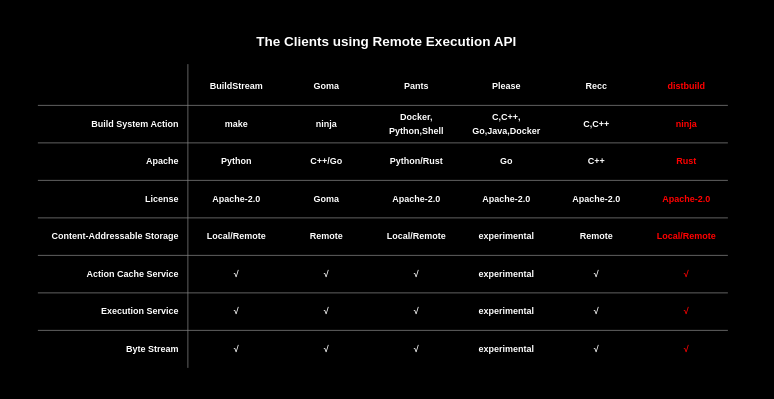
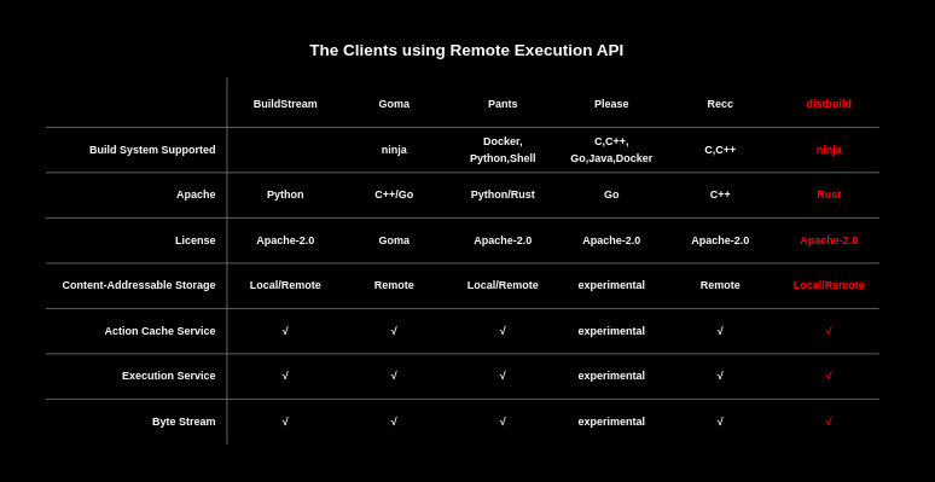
- <mxCell id="25" value="&lt;div&gt;&lt;b style=&quot;color: rgb(255 , 255 , 255)&quot;&gt;Build System Action&lt;/b&gt;&lt;/div&gt;" style="text;html=1;strokeColor=none;fillColor=none;align=right;verticalAlign=middle;whiteSpace=wrap;rounded=0;" parent="1" vertex="1"><mxGeometry x="60" y="150" width="180" height="30" as="geometry" /></mxCell>
+ <mxCell id="25" value="&lt;div&gt;&lt;b style=&quot;color: rgb(255 , 255 , 255)&quot;&gt;Build System Supported&lt;/b&gt;&lt;/div&gt;" style="text;html=1;strokeColor=none;fillColor=none;align=right;verticalAlign=middle;whiteSpace=wrap;rounded=0;" parent="1" vertex="1"><mxGeometry x="60" y="150" width="180" height="30" as="geometry" /></mxCell>
- <mxCell id="17" value="&lt;div style=&quot;line-height: 19px&quot;&gt;&lt;font color=&quot;#ffffff&quot; style=&quot;font-size: 12px&quot;&gt;&lt;b&gt;make&lt;/b&gt;&lt;/font&gt;&lt;br&gt;&lt;/div&gt;" style="text;html=1;strokeColor=none;fillColor=none;align=center;verticalAlign=middle;whiteSpace=wrap;rounded=0;" parent="1" vertex="1"><mxGeometry x="260" y="150" width="110" height="30" as="geometry" /></mxCell>
